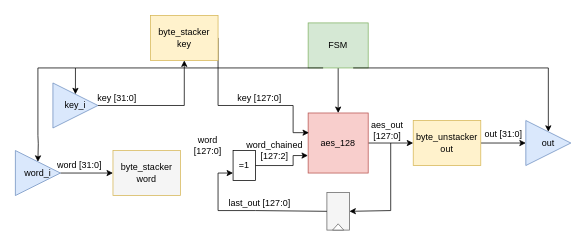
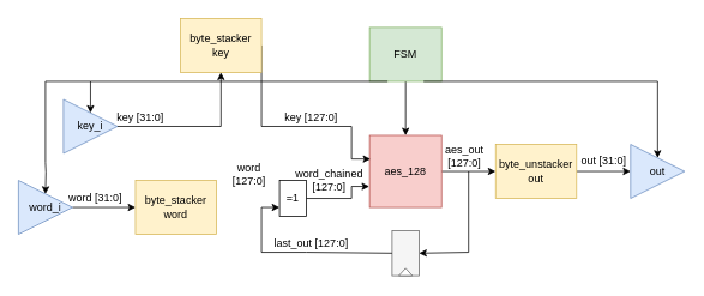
- <mxCell id="35" value="&lt;div&gt;word_chained&lt;/div&gt;&lt;div&gt;[127:2]&lt;/div&gt;" style="text;html=1;align=center;verticalAlign=middle;resizable=0;points=[];autosize=1;strokeColor=none;fillColor=none;" vertex="1" parent="1"><mxGeometry x="315" y="180" width="100" height="40" as="geometry" /></mxCell>
+ <mxCell id="35" value="&lt;div&gt;word_chained&lt;/div&gt;&lt;div&gt;[127:0]&lt;/div&gt;" style="text;html=1;align=center;verticalAlign=middle;resizable=0;points=[];autosize=1;strokeColor=none;fillColor=none;" vertex="1" parent="1"><mxGeometry x="315" y="180" width="100" height="40" as="geometry" /></mxCell>
- <mxCell id="6" value="byte_stacker word" style="rounded=0;whiteSpace=wrap;html=1;fillColor=#f5f5f5;strokeColor=#d6b656;" parent="1" vertex="1"><mxGeometry x="150" y="200" width="90" height="60" as="geometry" /></mxCell>
+ <mxCell id="6" value="byte_stacker word" style="rounded=0;whiteSpace=wrap;html=1;fillColor=#fff2cc;strokeColor=#d6b656;" parent="1" vertex="1"><mxGeometry x="150" y="200" width="90" height="60" as="geometry" /></mxCell>
